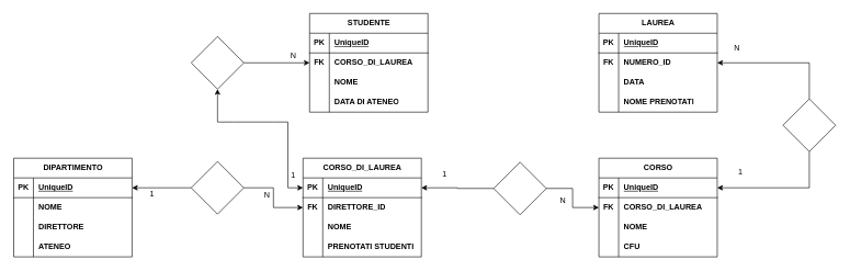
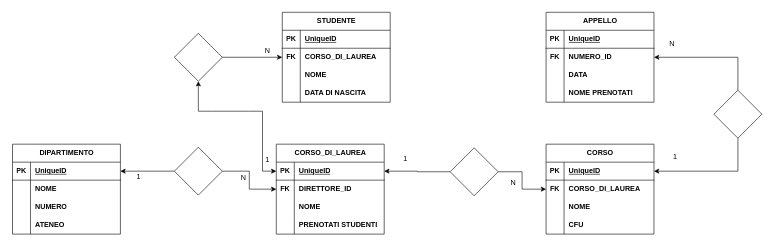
- <mxCell id="62" value="LAUREA" style="shape=table;startSize=30;container=1;collapsible=1;childLayout=tableLayout;fixedRows=1;rowLines=0;fontStyle=1;align=center;resizeLast=1;html=1;" vertex="1" parent="1"><mxGeometry x="910" y="20" width="180" height="150" as="geometry" /></mxCell>
+ <mxCell id="62" value="APPELLO" style="shape=table;startSize=30;container=1;collapsible=1;childLayout=tableLayout;fixedRows=1;rowLines=0;fontStyle=1;align=center;resizeLast=1;html=1;" vertex="1" parent="1"><mxGeometry x="910" y="20" width="180" height="150" as="geometry" /></mxCell>
- <mxCell id="61" value="&lt;b&gt;DATA DI ATENEO&lt;/b&gt;" style="shape=partialRectangle;connectable=0;fillColor=none;top=0;left=0;bottom=0;right=0;align=left;spacingLeft=6;overflow=hidden;whiteSpace=wrap;html=1;" vertex="1" parent="59"><mxGeometry x="30" width="150" height="30" as="geometry"><mxRectangle width="150" height="30" as="alternateBounds" /></mxGeometry></mxCell>
+ <mxCell id="61" value="&lt;b&gt;DATA DI NASCITA&lt;/b&gt;" style="shape=partialRectangle;connectable=0;fillColor=none;top=0;left=0;bottom=0;right=0;align=left;spacingLeft=6;overflow=hidden;whiteSpace=wrap;html=1;" vertex="1" parent="59"><mxGeometry x="30" width="150" height="30" as="geometry"><mxRectangle width="150" height="30" as="alternateBounds" /></mxGeometry></mxCell>
- <mxCell id="11" value="&lt;b&gt;DIRETTORE&lt;/b&gt;" style="shape=partialRectangle;connectable=0;fillColor=none;top=0;left=0;bottom=0;right=0;align=left;spacingLeft=6;overflow=hidden;whiteSpace=wrap;html=1;" vertex="1" parent="9"><mxGeometry x="30" width="150" height="30" as="geometry"><mxRectangle width="150" height="30" as="alternateBounds" /></mxGeometry></mxCell>
+ <mxCell id="11" value="&lt;b&gt;NUMERO&lt;/b&gt;" style="shape=partialRectangle;connectable=0;fillColor=none;top=0;left=0;bottom=0;right=0;align=left;spacingLeft=6;overflow=hidden;whiteSpace=wrap;html=1;" vertex="1" parent="9"><mxGeometry x="30" width="150" height="30" as="geometry"><mxRectangle width="150" height="30" as="alternateBounds" /></mxGeometry></mxCell>
